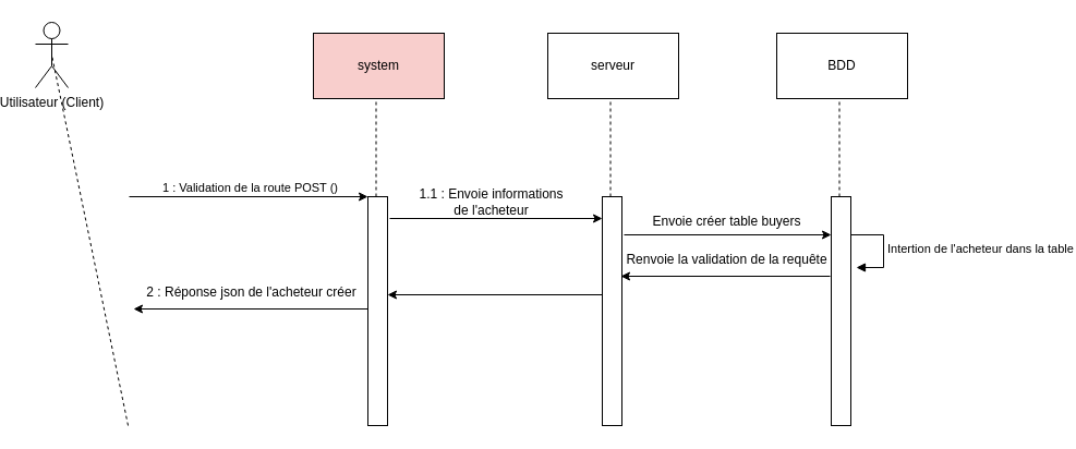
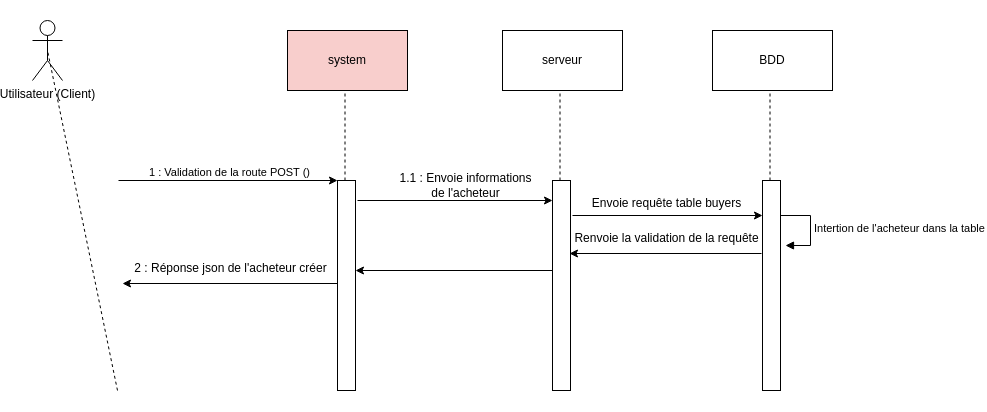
- <mxCell id="16" value="1.1 : Envoie informations &lt;br&gt;de l'acheteur" style="text;html=1;align=center;verticalAlign=middle;resizable=0;points=[];autosize=1;strokeColor=none;fillColor=none;" parent="1" vertex="1"><mxGeometry x="358" y="165" width="160" height="40" as="geometry" /></mxCell>
+ <mxCell id="16" value="1.1 : Envoie informations &lt;br&gt;de l'acheteur" style="text;html=1;align=center;verticalAlign=middle;resizable=0;points=[];autosize=1;strokeColor=none;fillColor=none;" parent="1" vertex="1"><mxGeometry x="373" y="165" width="160" height="40" as="geometry" /></mxCell>
- <mxCell id="17" value="Envoie créer table buyers" style="text;html=1;align=center;verticalAlign=middle;resizable=0;points=[];autosize=1;strokeColor=none;fillColor=none;" parent="1" vertex="1"><mxGeometry x="569" y="188" width="170" height="30" as="geometry" /></mxCell>
+ <mxCell id="17" value="Envoie requête table buyers" style="text;html=1;align=center;verticalAlign=middle;resizable=0;points=[];autosize=1;strokeColor=none;fillColor=none;" parent="1" vertex="1"><mxGeometry x="569" y="188" width="170" height="30" as="geometry" /></mxCell>
